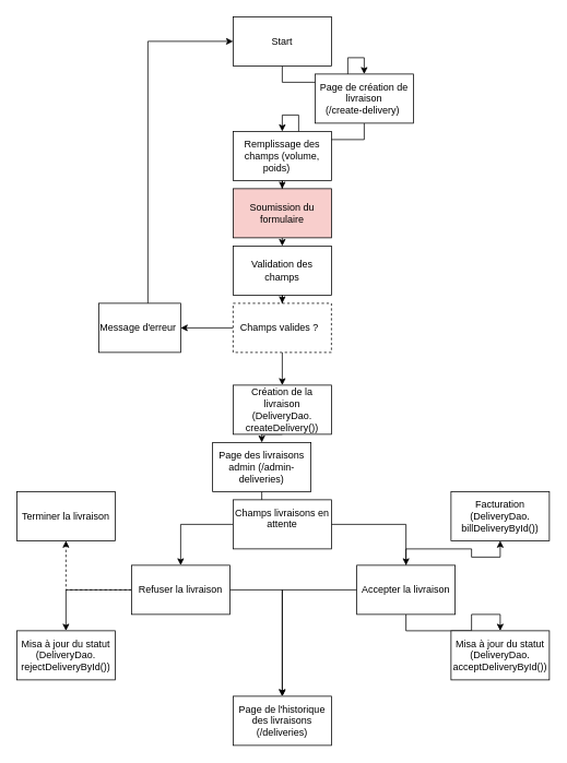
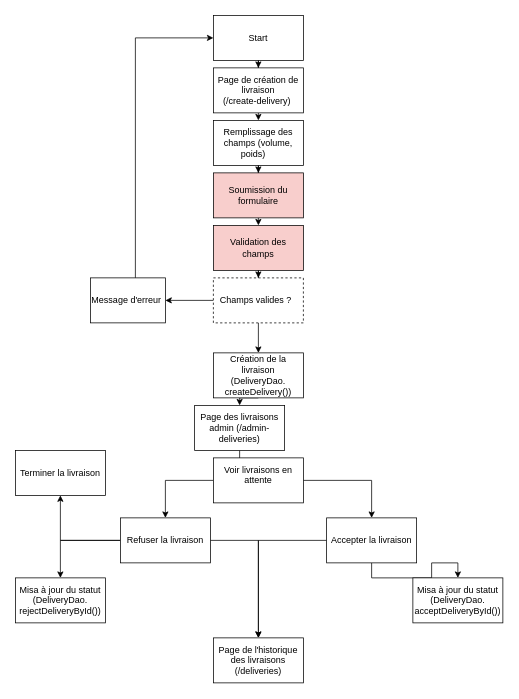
- <mxCell id="5" value="Page de création de livraison&lt;div&gt;(/create-delivery)&amp;nbsp;&lt;br&gt;&lt;/div&gt;" style="whiteSpace=wrap;html=1;" vertex="1" parent="1"><mxGeometry x="384" y="90" width="120" height="60" as="geometry" /></mxCell>
+ <mxCell id="5" value="Page de création de livraison&lt;div&gt;(/create-delivery)&amp;nbsp;&lt;br&gt;&lt;/div&gt;" style="whiteSpace=wrap;html=1;" vertex="1" parent="1"><mxGeometry x="284" y="90" width="120" height="60" as="geometry" /></mxCell>
- <mxCell id="11" value="&lt;br&gt;Validation des champs&lt;br&gt;&lt;div&gt;&lt;br/&gt;&lt;/div&gt;" style="whiteSpace=wrap;html=1;" vertex="1" parent="1"><mxGeometry x="284" y="300" width="120" height="60" as="geometry" /></mxCell>
+ <mxCell id="11" value="&lt;br&gt;Validation des champs&lt;br&gt;&lt;div&gt;&lt;br/&gt;&lt;/div&gt;" style="whiteSpace=wrap;html=1;fillColor=#f8cecc;" vertex="1" parent="1"><mxGeometry x="284" y="300" width="120" height="60" as="geometry" /></mxCell>
- <mxCell id="35" value="Facturation&lt;div&gt;(DeliveryDao.&lt;/div&gt;&lt;div&gt;billDeliveryById())&lt;br&gt;&lt;/div&gt;" style="whiteSpace=wrap;html=1;" vertex="1" parent="1"><mxGeometry x="550" y="600" width="120" height="60" as="geometry" /></mxCell>
- <mxCell id="23" value="Champs livraisons en attente&lt;br&gt;&lt;div&gt;&lt;br/&gt;&lt;/div&gt;" style="whiteSpace=wrap;html=1;" vertex="1" parent="1"><mxGeometry x="284" y="610" width="120" height="60" as="geometry" /></mxCell>
+ <mxCell id="23" value="Voir livraisons en attente&lt;br&gt;&lt;div&gt;&lt;br/&gt;&lt;/div&gt;" style="whiteSpace=wrap;html=1;" vertex="1" parent="1"><mxGeometry x="284" y="610" width="120" height="60" as="geometry" /></mxCell>
- <mxCell id="25" value="" style="edgeStyle=orthogonalEdgeStyle;rounded=0;orthogonalLoop=1;jettySize=auto;html=1;" edge="1" parent="1" source="27" target="35"><mxGeometry relative="1" as="geometry" /></mxCell>
- <mxCell id="28" value="" style="edgeStyle=orthogonalEdgeStyle;rounded=0;orthogonalLoop=1;jettySize=auto;html=1;dashed=1;" edge="1" parent="1" source="31" target="32"><mxGeometry relative="1" as="geometry" /></mxCell>
+ <mxCell id="28" value="" style="edgeStyle=orthogonalEdgeStyle;rounded=0;orthogonalLoop=1;jettySize=auto;html=1;" edge="1" parent="1" source="31" target="32"><mxGeometry relative="1" as="geometry" /></mxCell>
